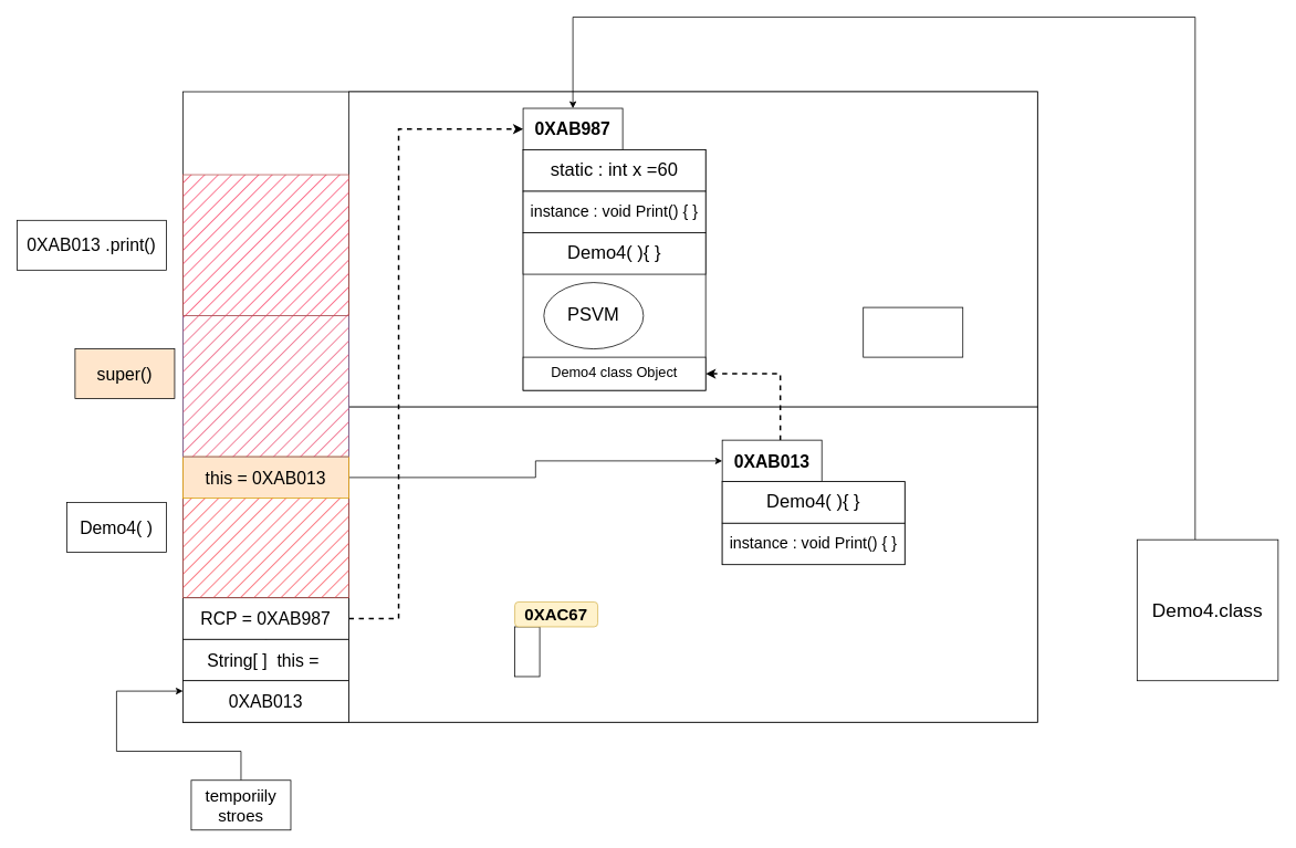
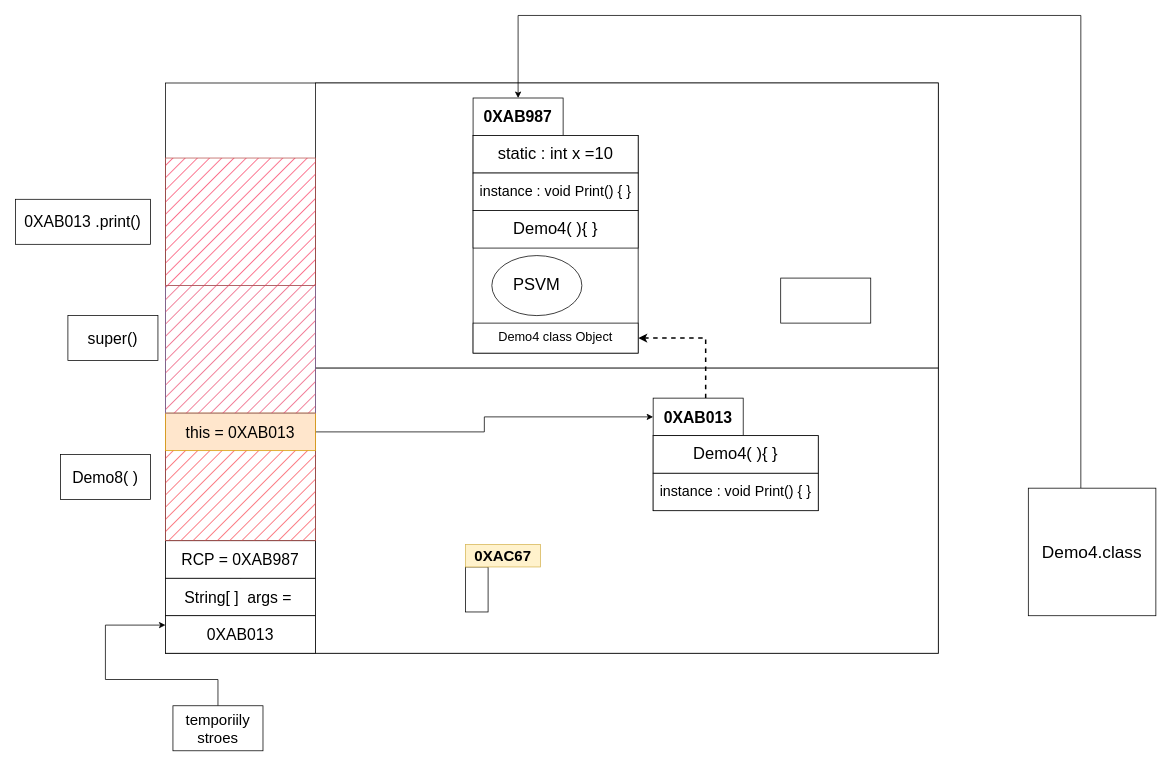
- <mxCell id="16" value="static : int x =60" style="rounded=0;whiteSpace=wrap;html=1;fontSize=22;" vertex="1" parent="1"><mxGeometry x="630" y="180" width="220" height="50" as="geometry" /></mxCell>
+ <mxCell id="16" value="static : int x =10" style="rounded=0;whiteSpace=wrap;html=1;fontSize=22;" vertex="1" parent="1"><mxGeometry x="630" y="180" width="220" height="50" as="geometry" /></mxCell>
- <mxCell id="8" style="edgeStyle=orthogonalEdgeStyle;rounded=0;orthogonalLoop=1;jettySize=auto;html=1;entryX=0;entryY=0.5;entryDx=0;entryDy=0;dashed=1;strokeWidth=2;" edge="1" parent="1" source="9" target="15"><mxGeometry relative="1" as="geometry"><Array as="points"><mxPoint x="480" y="745" /><mxPoint x="480" y="155" /></Array></mxGeometry></mxCell>
- <mxCell id="32" value="super()" style="rounded=0;whiteSpace=wrap;html=1;fontSize=21;fillColor=#ffe6cc;" vertex="1" parent="1"><mxGeometry x="90" y="420" width="120" height="60" as="geometry" /></mxCell>
+ <mxCell id="32" value="super()" style="rounded=0;whiteSpace=wrap;html=1;fontSize=21;" vertex="1" parent="1"><mxGeometry x="90" y="420" width="120" height="60" as="geometry" /></mxCell>
- <mxCell id="28" value="Demo4( )" style="rounded=0;whiteSpace=wrap;html=1;fontSize=21;" vertex="1" parent="1"><mxGeometry x="80" y="605" width="120" height="60" as="geometry" /></mxCell>
+ <mxCell id="28" value="Demo8( )" style="rounded=0;whiteSpace=wrap;html=1;fontSize=21;" vertex="1" parent="1"><mxGeometry x="80" y="605" width="120" height="60" as="geometry" /></mxCell>
- <mxCell id="11" value="0XAC67" style="whiteSpace=wrap;html=1;fillColor=#fff2cc;strokeColor=#d6b656;fontSize=20;fontStyle=1;rounded=1;" vertex="1" parent="1"><mxGeometry x="620" y="725" width="100" height="30" as="geometry" /></mxCell>
+ <mxCell id="11" value="0XAC67" style="rounded=0;whiteSpace=wrap;html=1;fillColor=#fff2cc;strokeColor=#d6b656;fontSize=20;fontStyle=1" vertex="1" parent="1"><mxGeometry x="620" y="725" width="100" height="30" as="geometry" /></mxCell>
- <mxCell id="7" value="String[ ]&amp;nbsp; this =&amp;nbsp;" style="rounded=0;whiteSpace=wrap;html=1;fontSize=21;" vertex="1" parent="1"><mxGeometry x="220" y="770" width="200" height="50" as="geometry" /></mxCell>
+ <mxCell id="7" value="String[ ]&amp;nbsp; args =&amp;nbsp;" style="rounded=0;whiteSpace=wrap;html=1;fontSize=21;" vertex="1" parent="1"><mxGeometry x="220" y="770" width="200" height="50" as="geometry" /></mxCell>
